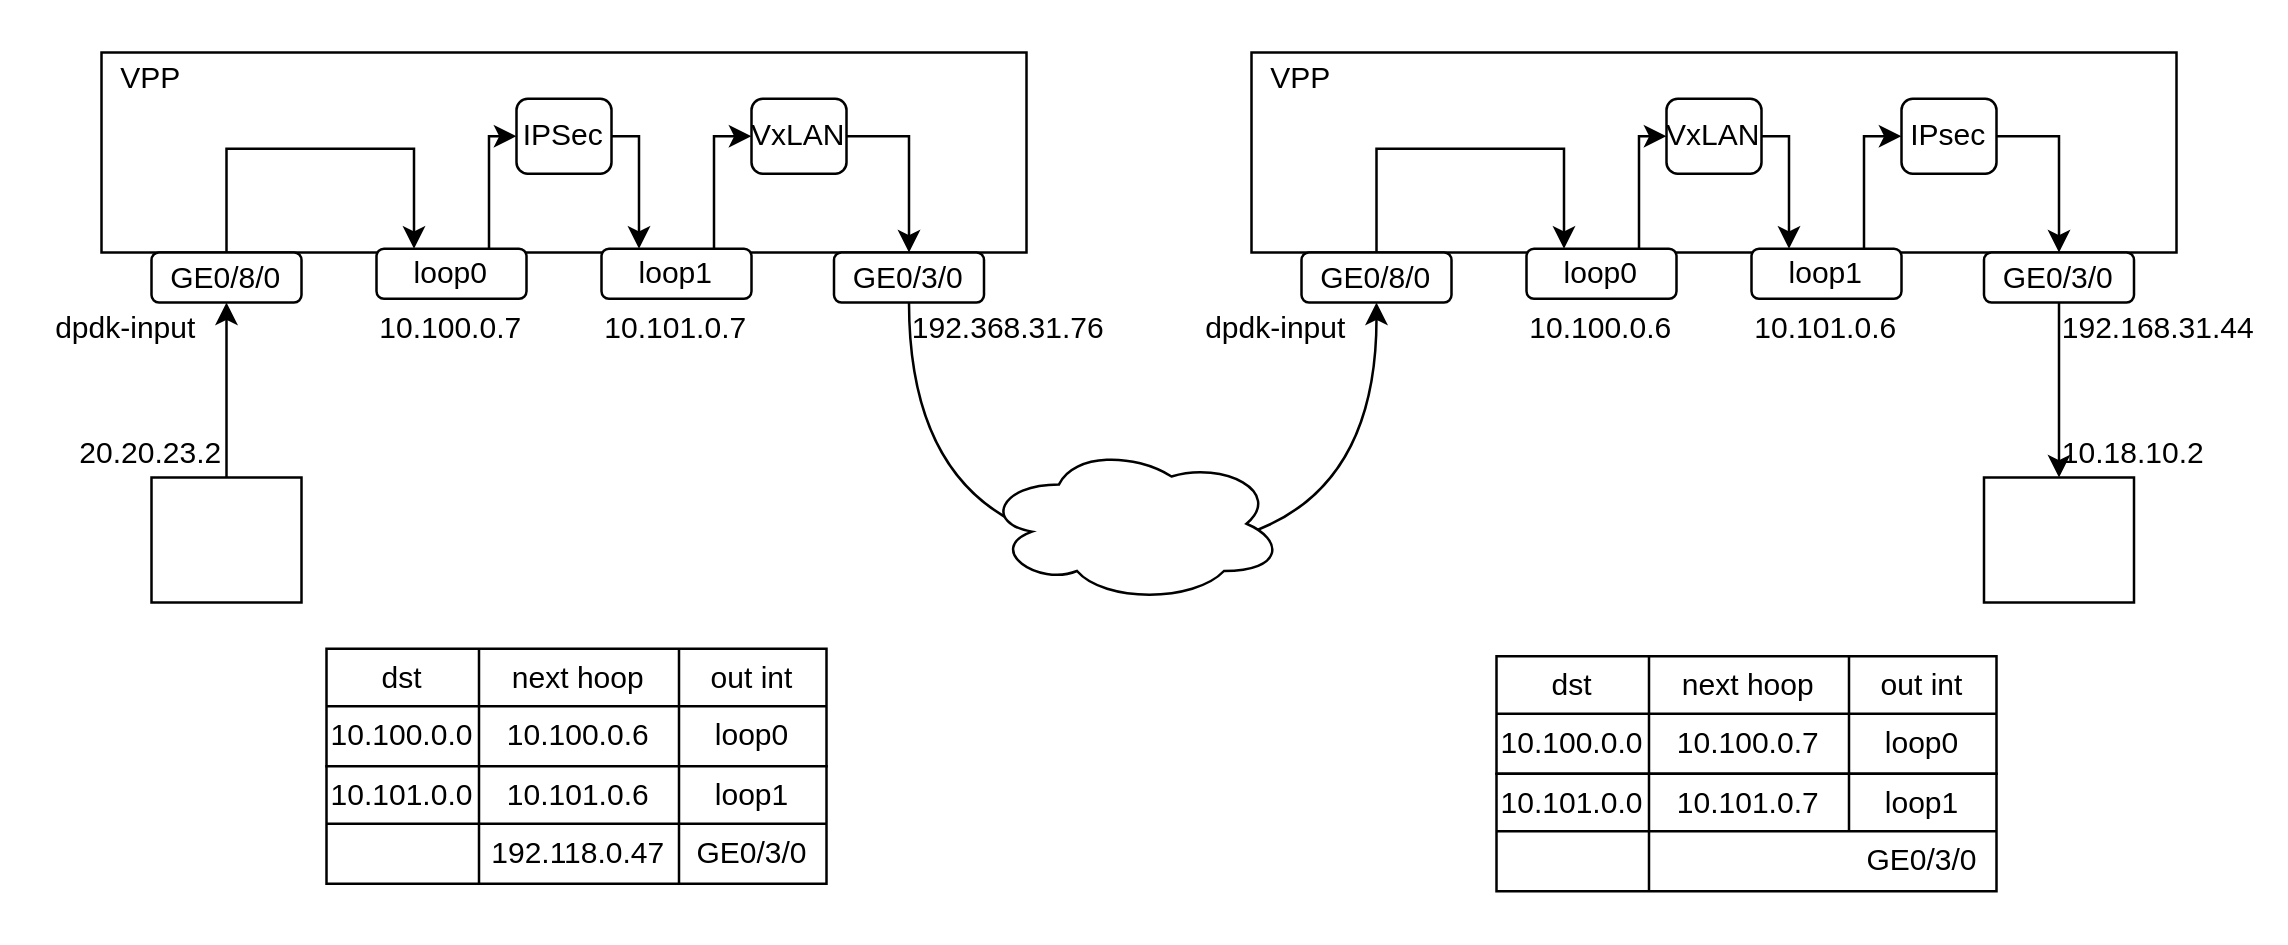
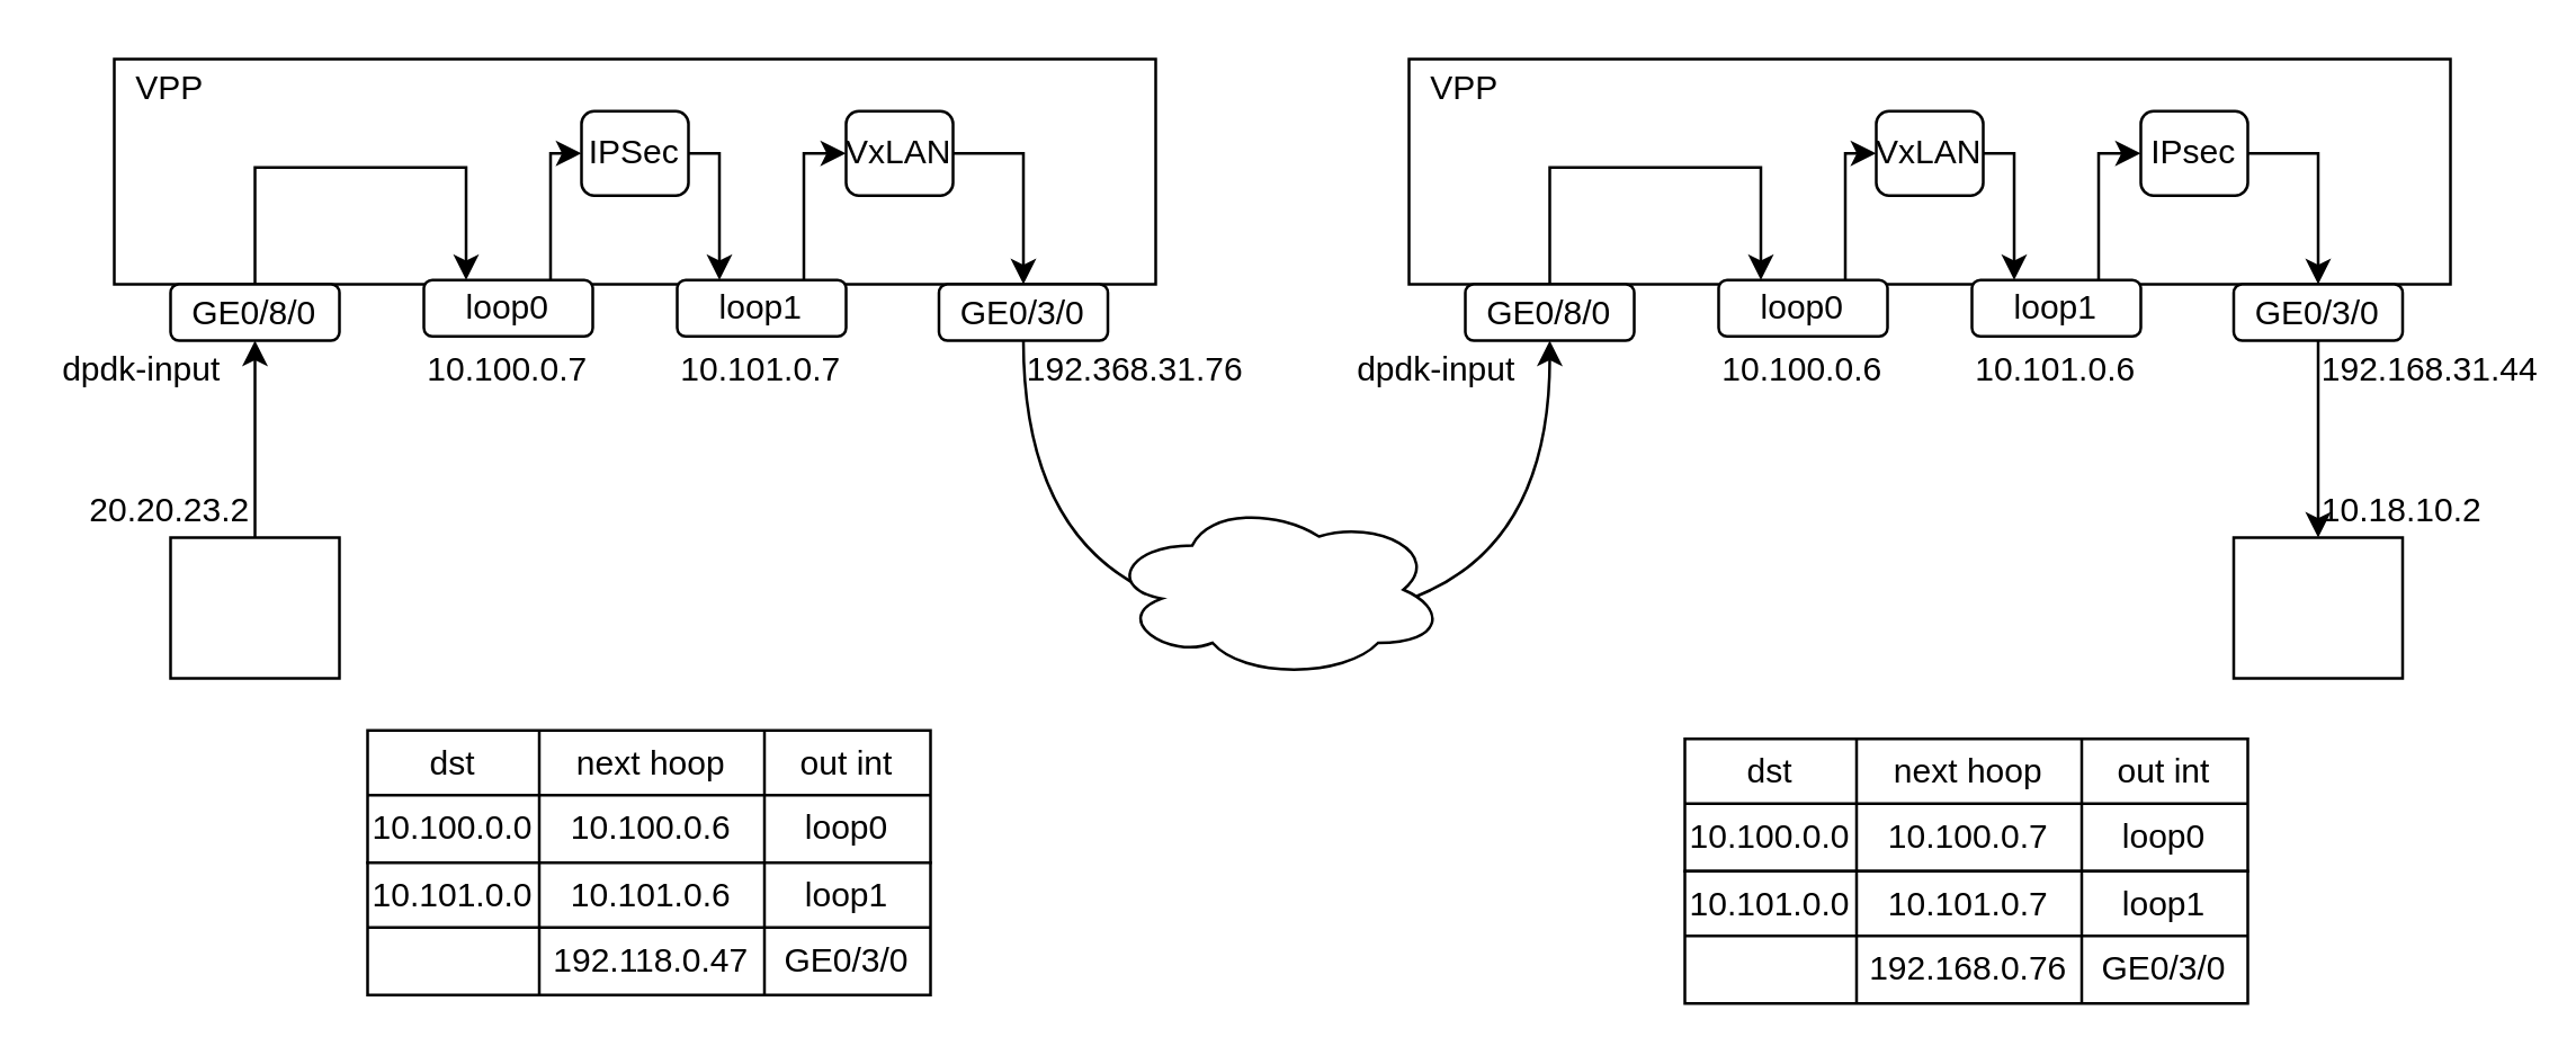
+ <mxCell id="78" value="192.168.0.76" style="shape=partialRectangle;html=1;whiteSpace=wrap;connectable=0;fillColor=none;top=0;left=0;bottom=0;right=0;overflow=hidden;" vertex="1" parent="76"><mxGeometry x="61" width="80" height="24" as="geometry" /></mxCell>
